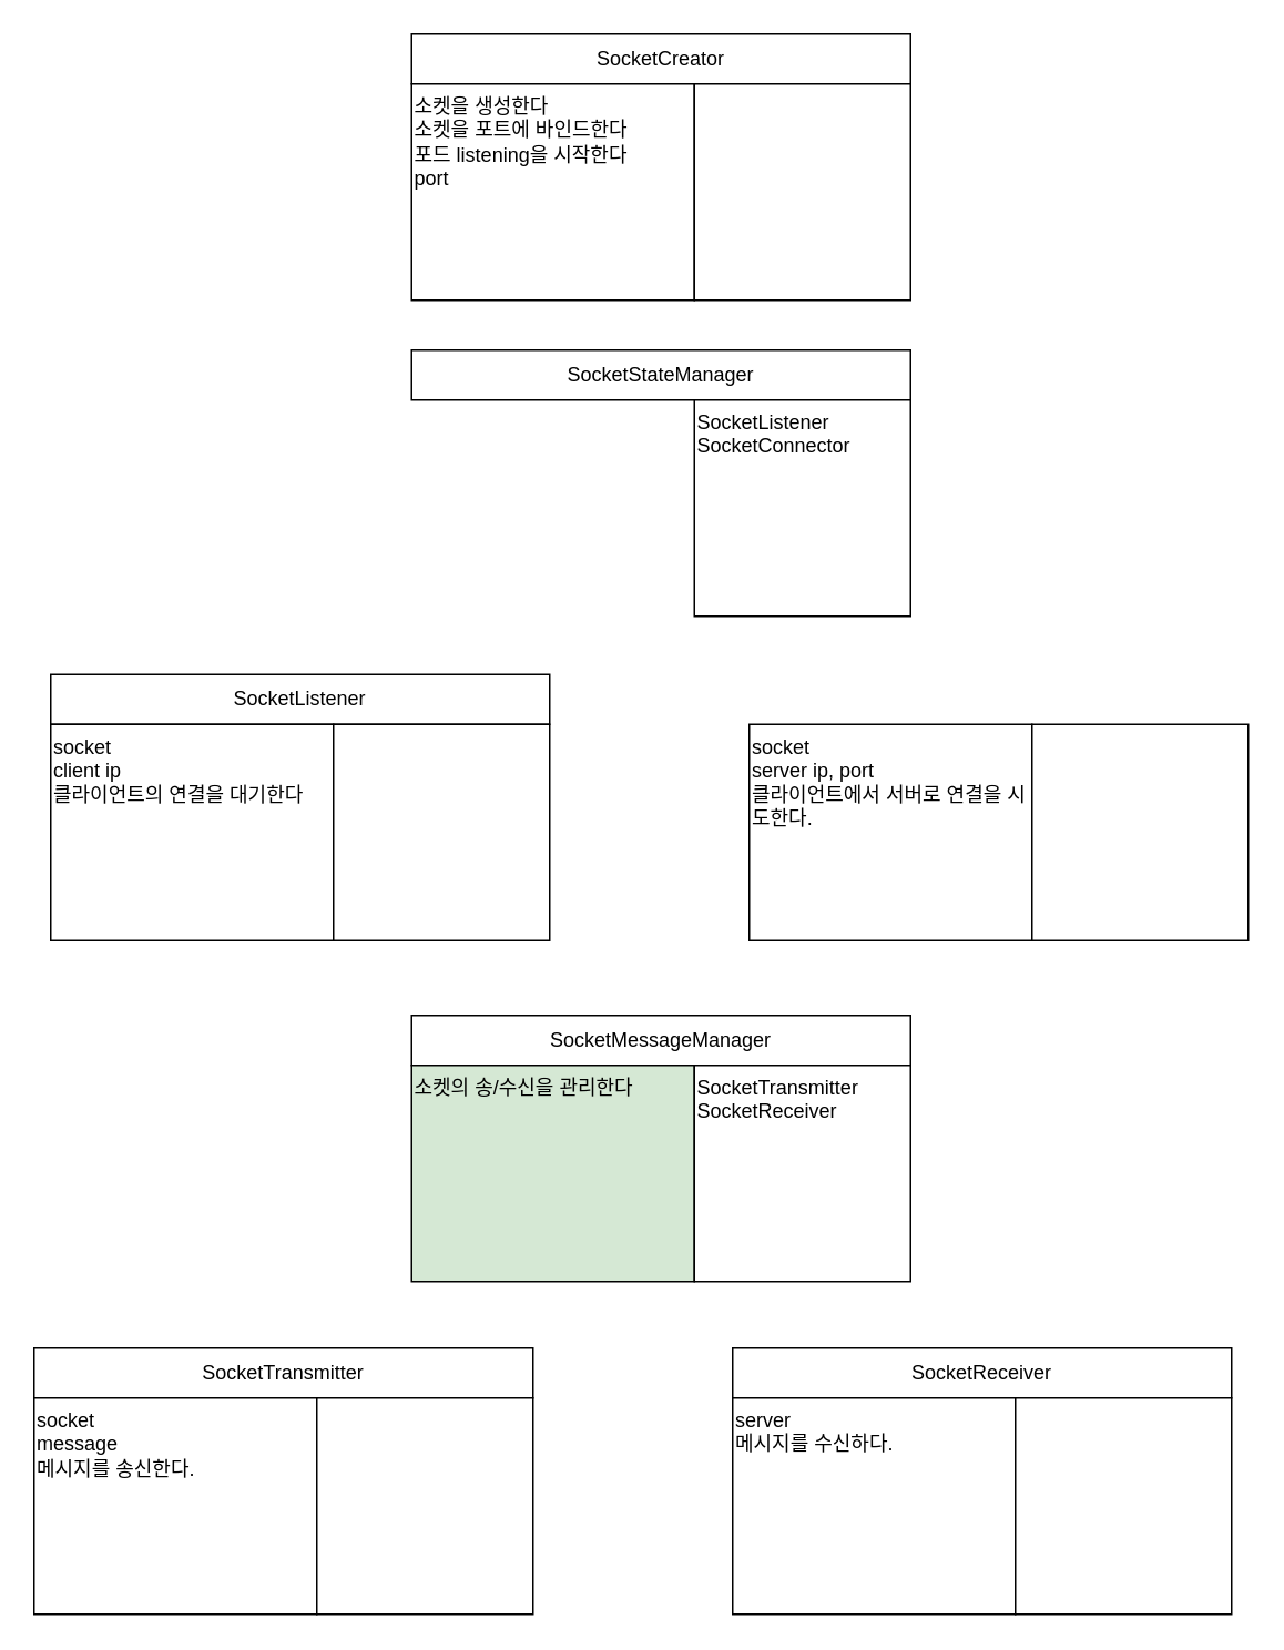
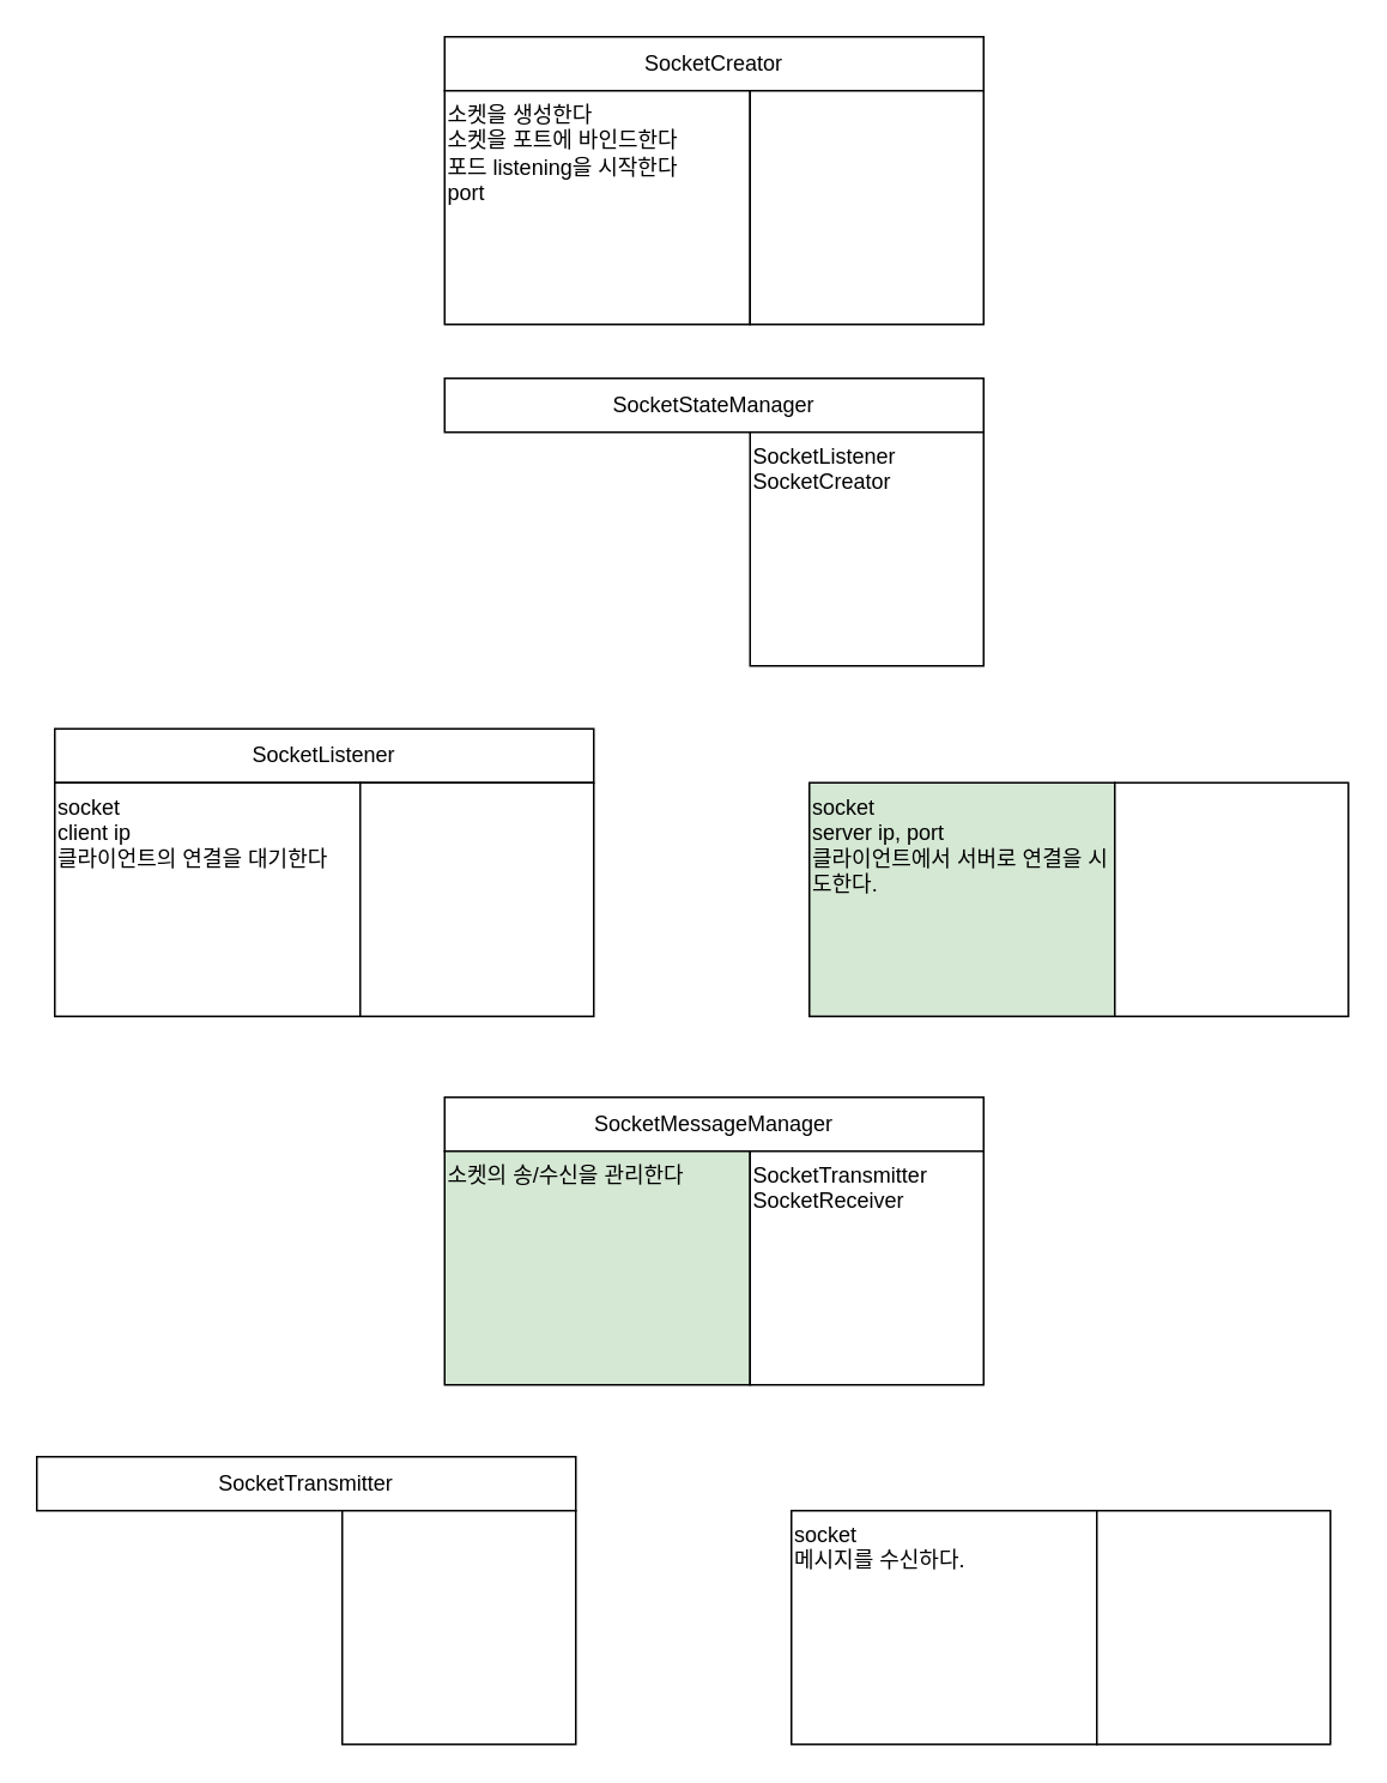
- <mxCell id="12" value="SocketListener&lt;br&gt;SocketConnector" style="rounded=0;whiteSpace=wrap;html=1;align=left;verticalAlign=top;" vertex="1" parent="10"><mxGeometry x="170" y="30" width="130" height="130" as="geometry" /></mxCell>
+ <mxCell id="12" value="SocketListener&lt;br&gt;SocketCreator" style="rounded=0;whiteSpace=wrap;html=1;align=left;verticalAlign=top;" vertex="1" parent="10"><mxGeometry x="170" y="30" width="130" height="130" as="geometry" /></mxCell>
- <mxCell id="26" value="socket&lt;br&gt;server ip, port&lt;br&gt;클라이언트에서 서버로 연결을 시도한다." style="rounded=0;whiteSpace=wrap;html=1;align=left;horizontal=1;verticalAlign=top;container=0;" vertex="1" parent="25"><mxGeometry y="30" width="170" height="130" as="geometry" /></mxCell>
+ <mxCell id="26" value="socket&lt;br&gt;server ip, port&lt;br&gt;클라이언트에서 서버로 연결을 시도한다." style="rounded=0;whiteSpace=wrap;html=1;align=left;horizontal=1;verticalAlign=top;container=0;fillColor=#d5e8d4;" vertex="1" parent="25"><mxGeometry y="30" width="170" height="130" as="geometry" /></mxCell>
- <mxCell id="18" value="SocketReceiver" style="rounded=0;whiteSpace=wrap;html=1;" vertex="1" parent="17"><mxGeometry width="300" height="30" as="geometry" /></mxCell>
- <mxCell id="19" value="server&lt;br&gt;메시지를 수신하다." style="rounded=0;whiteSpace=wrap;html=1;align=left;horizontal=1;verticalAlign=top;" vertex="1" parent="17"><mxGeometry y="30" width="170" height="130" as="geometry" /></mxCell>
+ <mxCell id="19" value="socket&lt;br&gt;메시지를 수신하다." style="rounded=0;whiteSpace=wrap;html=1;align=left;horizontal=1;verticalAlign=top;" vertex="1" parent="17"><mxGeometry y="30" width="170" height="130" as="geometry" /></mxCell>
- <mxCell id="15" value="socket&lt;br&gt;message&lt;br&gt;메시지를 송신한다." style="rounded=0;whiteSpace=wrap;html=1;align=left;horizontal=1;verticalAlign=top;" vertex="1" parent="13"><mxGeometry y="30" width="170" height="130" as="geometry" /></mxCell>
